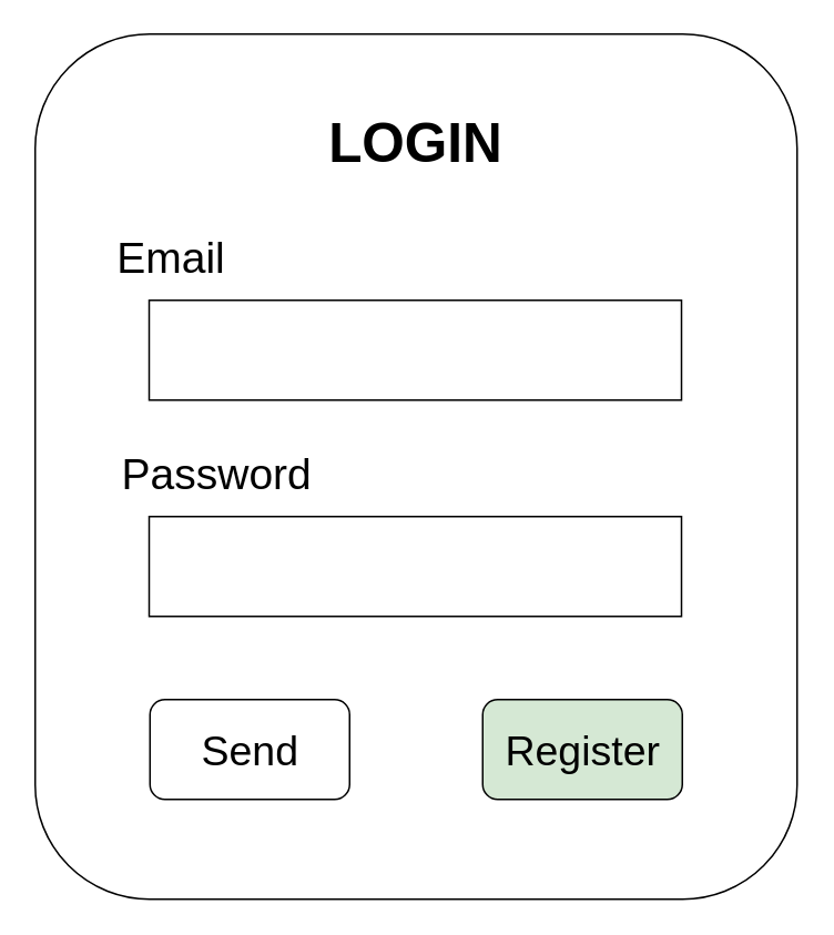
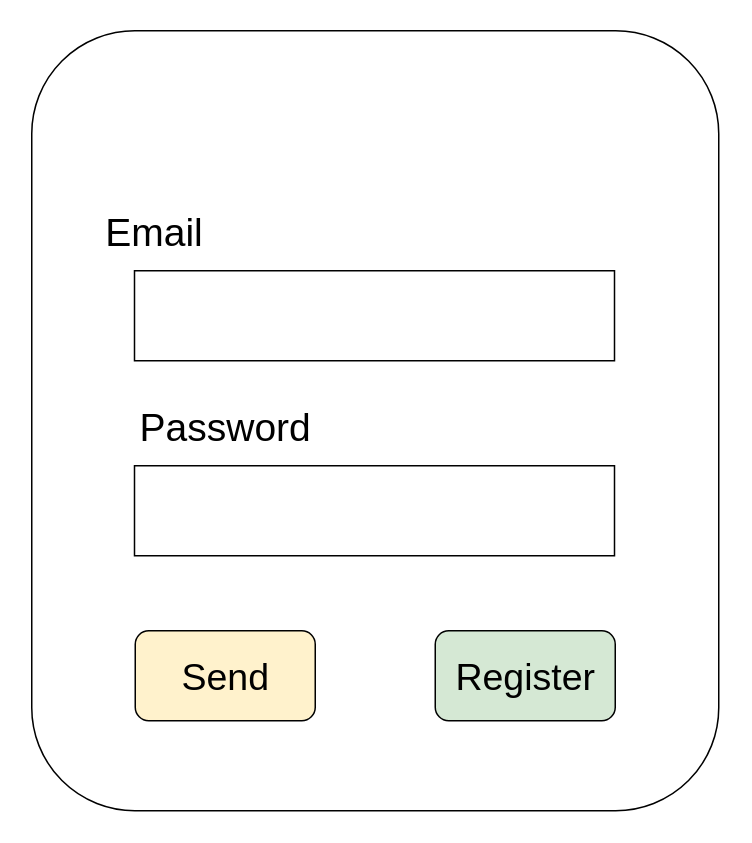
- <mxCell id="6" value="LOGIN" style="text;html=1;strokeColor=none;fillColor=none;align=center;verticalAlign=middle;whiteSpace=wrap;rounded=0;fontSize=33;fontStyle=1" parent="1" vertex="1"><mxGeometry x="138" y="70" width="223" height="30" as="geometry" /></mxCell>
- <mxCell id="9" value="Password" style="text;html=1;strokeColor=none;fillColor=none;align=right;verticalAlign=middle;whiteSpace=wrap;rounded=0;fontSize=26;gradientColor=none;labelPosition=left;verticalLabelPosition=middle;" parent="1" vertex="1"><mxGeometry x="189" y="270" width="220" height="30" as="geometry" /></mxCell>
+ <mxCell id="9" value="Password" style="text;html=1;strokeColor=none;fillColor=none;align=right;verticalAlign=middle;whiteSpace=wrap;rounded=0;fontSize=26;gradientColor=none;labelPosition=left;verticalLabelPosition=middle;" parent="1" vertex="1"><mxGeometry x="209" y="270" width="220" height="30" as="geometry" /></mxCell>
- <mxCell id="4" value="Send" style="rounded=1;whiteSpace=wrap;html=1;fontSize=25;labelBorderColor=none;" parent="1" vertex="1"><mxGeometry x="89.5" y="420" width="120" height="60" as="geometry" /></mxCell>
+ <mxCell id="4" value="Send" style="rounded=1;whiteSpace=wrap;html=1;fontSize=25;labelBorderColor=none;fillColor=#fff2cc;" parent="1" vertex="1"><mxGeometry x="89.5" y="420" width="120" height="60" as="geometry" /></mxCell>
